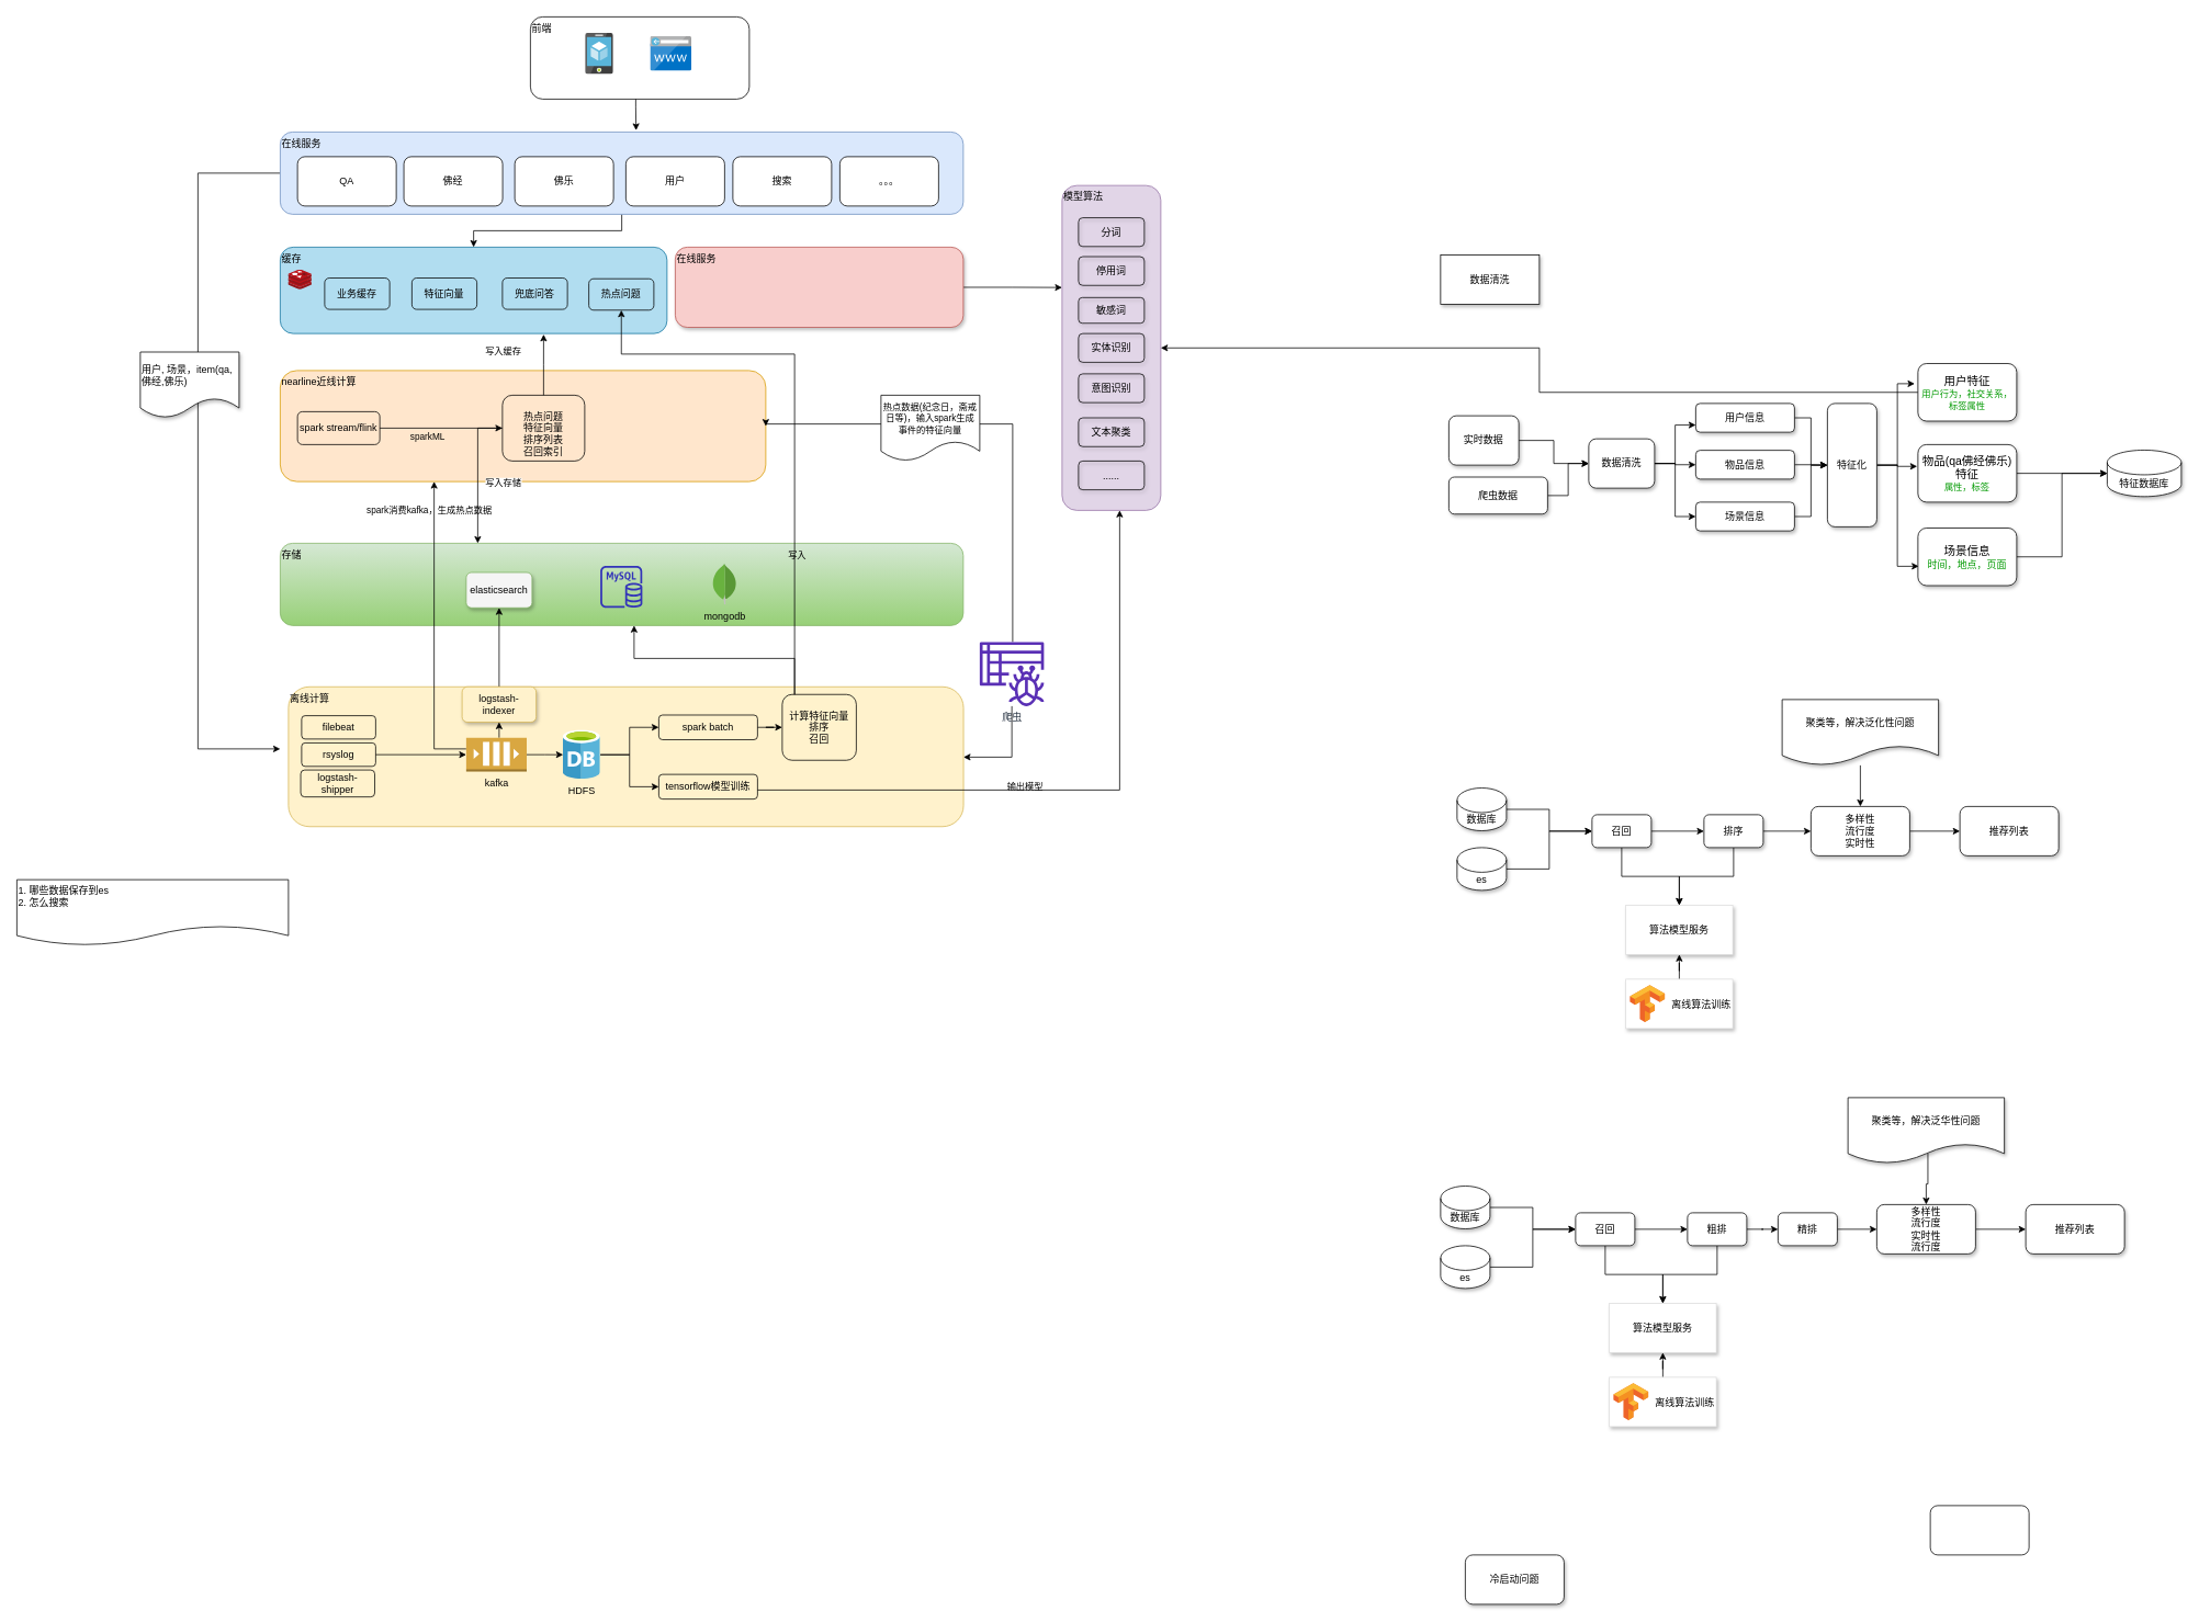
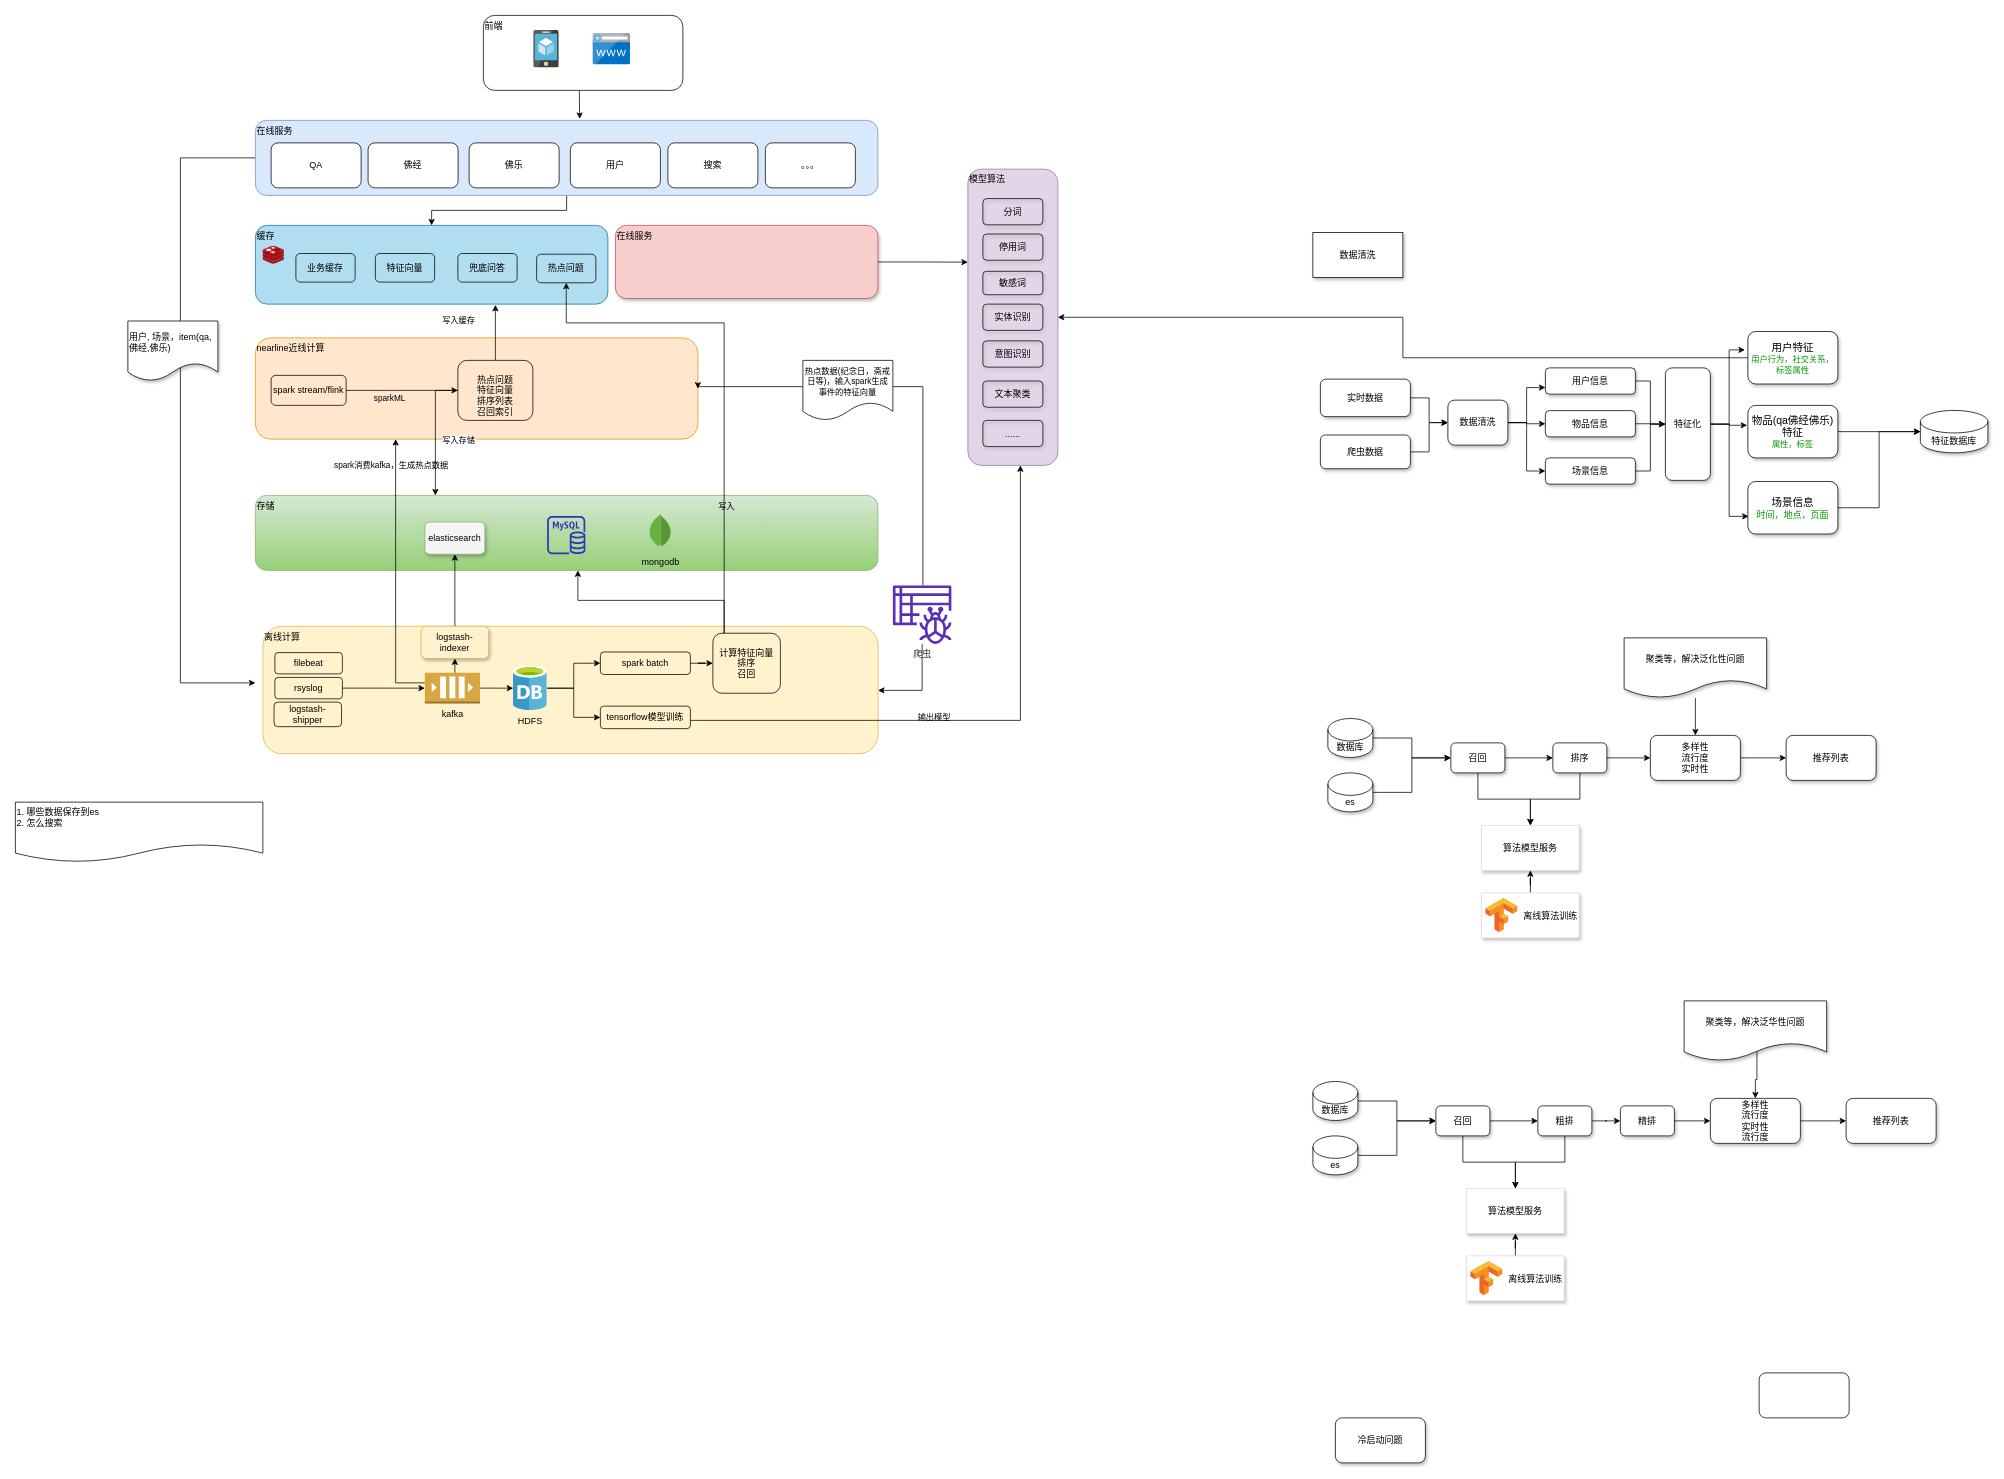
- <mxCell id="73" value="实时数据" style="rounded=1;whiteSpace=wrap;html=1;shadow=1;labelBackgroundColor=none;comic=0;sketch=0;sketchStyle=comic;gradientColor=none;fontColor=none;align=center;" parent="1" vertex="1"><mxGeometry x="1760" y="505" width="85" height="60" as="geometry" /></mxCell>
+ <mxCell id="73" value="实时数据" style="rounded=1;whiteSpace=wrap;html=1;shadow=1;labelBackgroundColor=none;comic=0;sketch=0;sketchStyle=comic;gradientColor=none;fontColor=none;align=center;" parent="1" vertex="1"><mxGeometry x="1760" y="505" width="120" height="50" as="geometry" /></mxCell>
